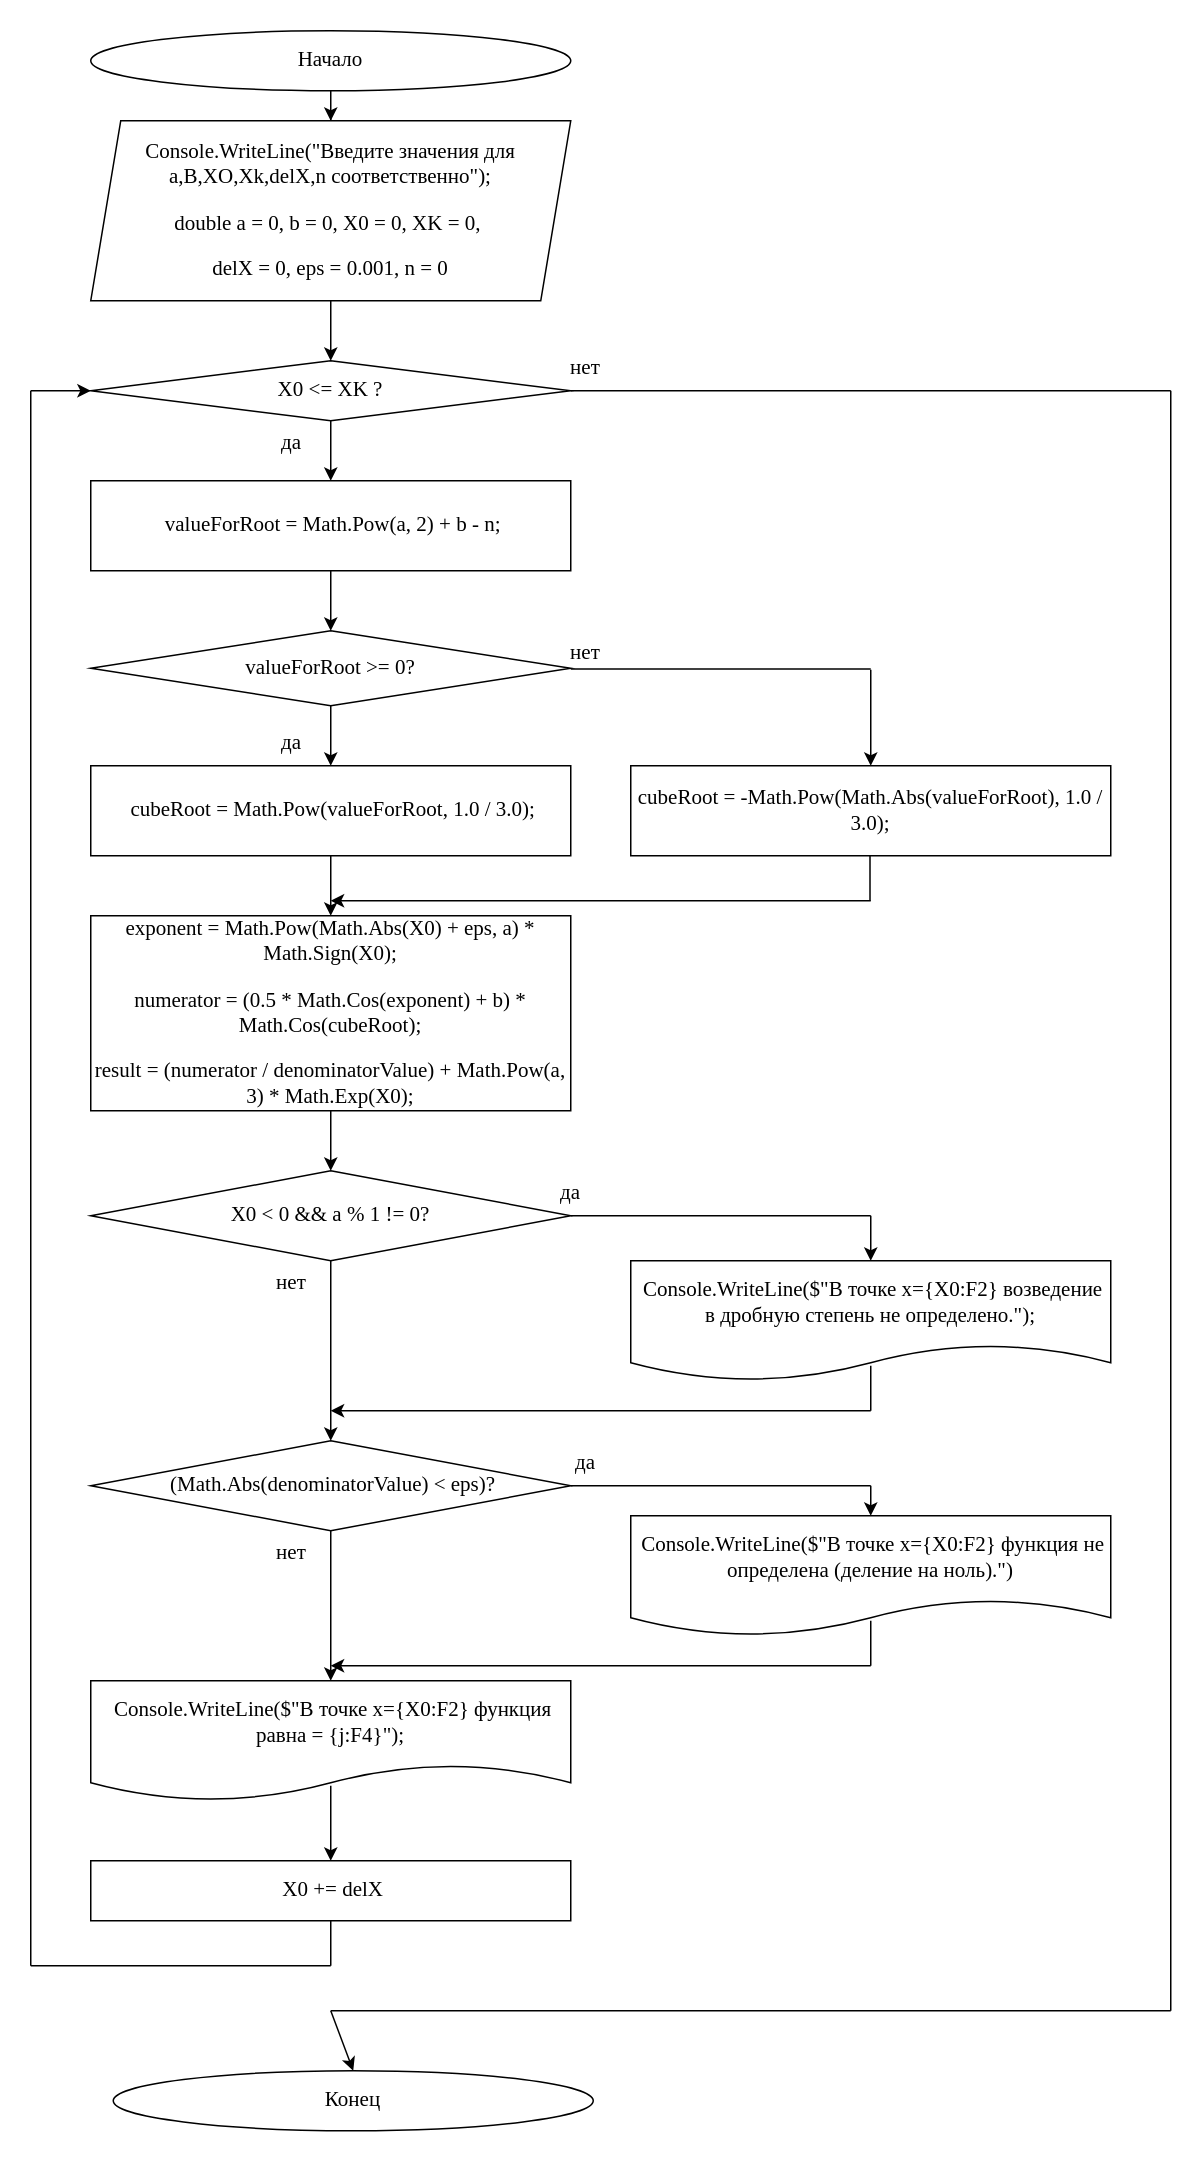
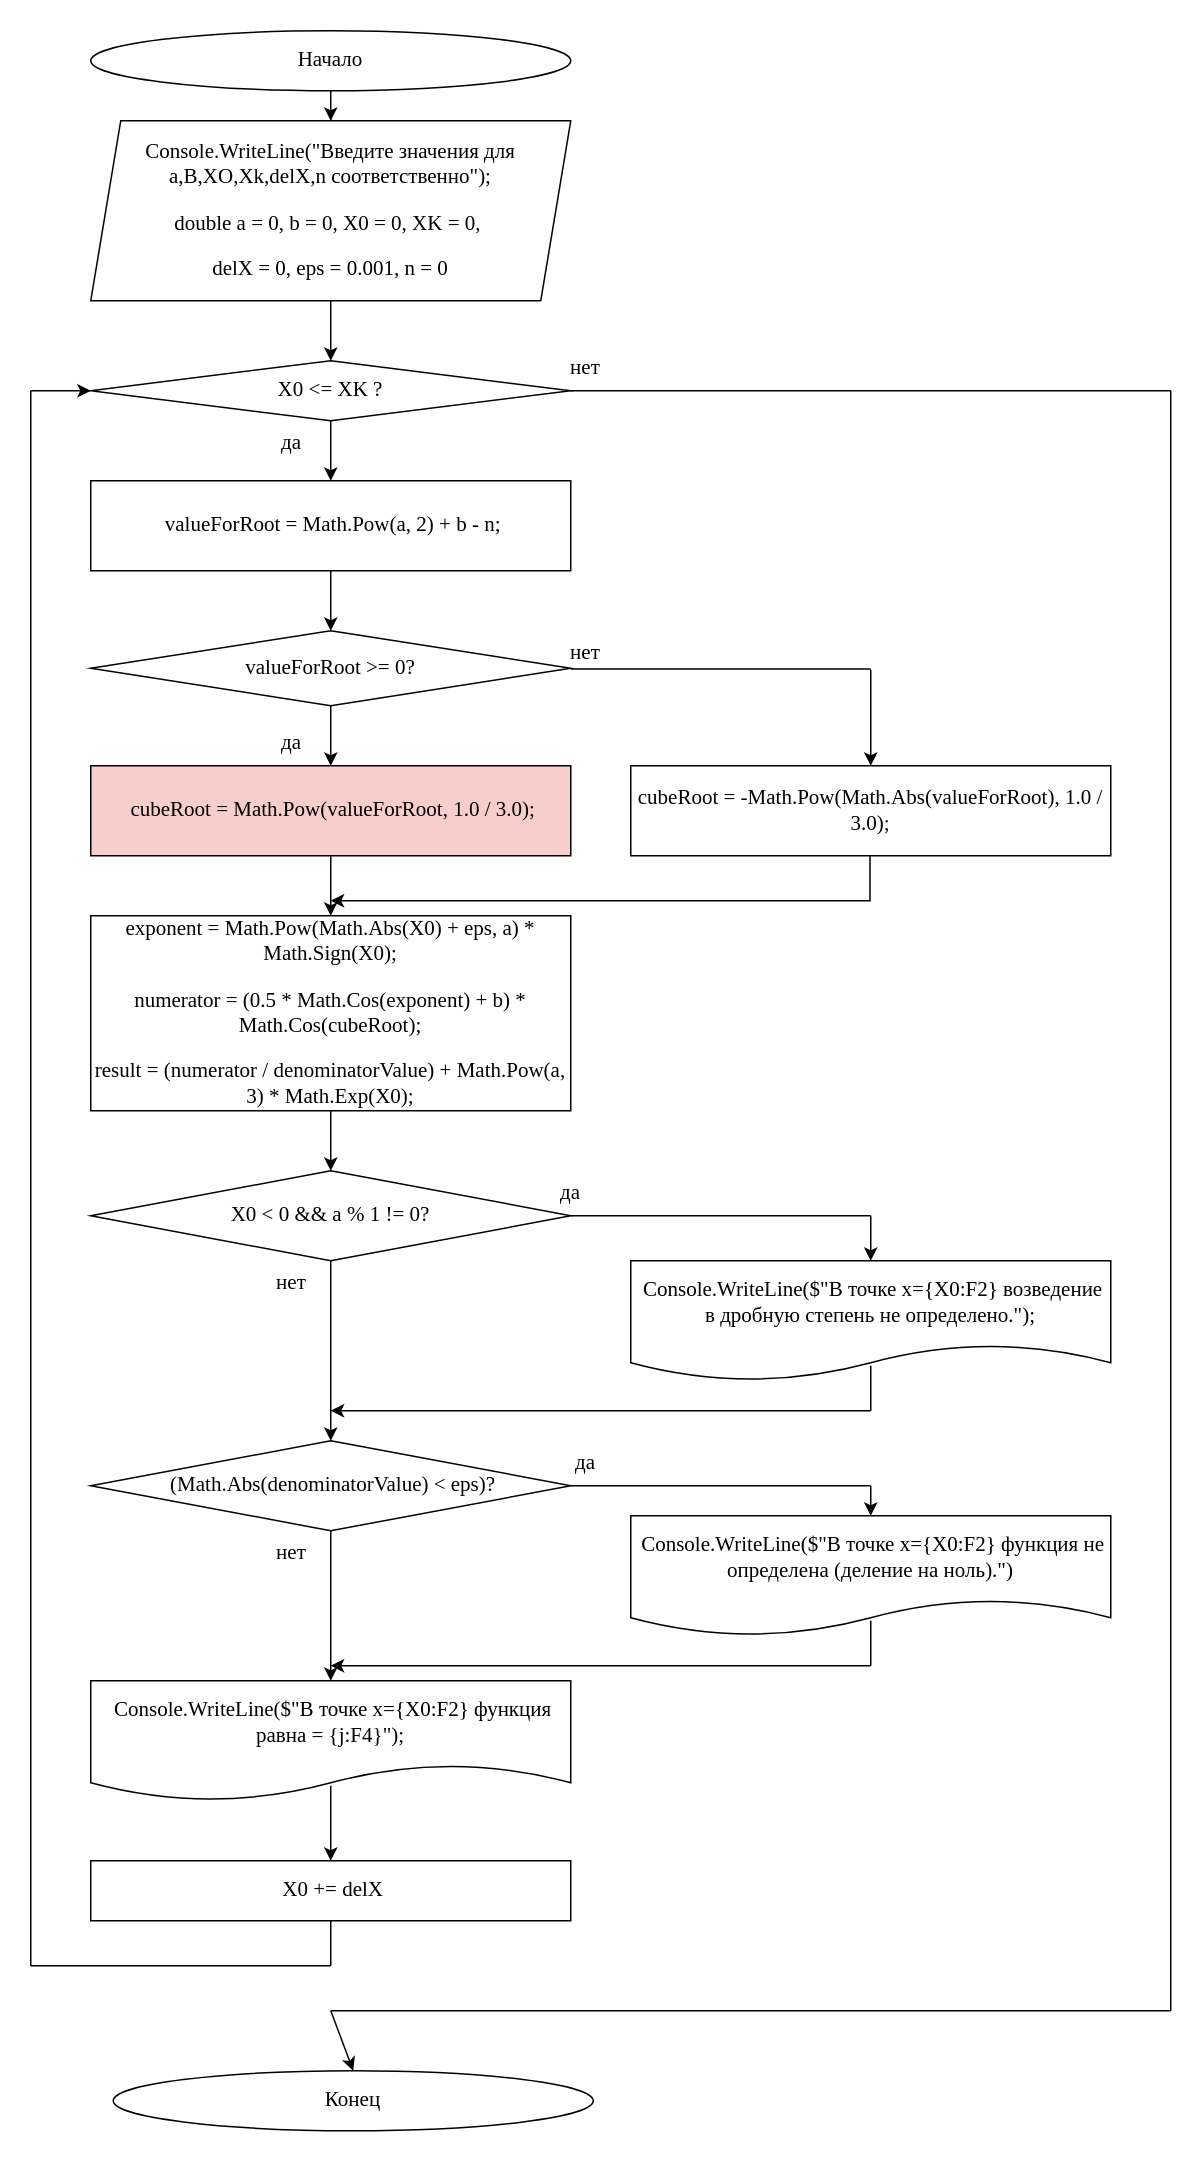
- <mxCell id="16" value="&amp;nbsp;cubeRoot = Math.Pow(valueForRoot, 1.0 / 3.0);" style="rounded=0;whiteSpace=wrap;html=1;fontFamily=Times New Roman;fontSize=14;" parent="1" vertex="1"><mxGeometry x="60" y="510" width="320" height="60" as="geometry" /></mxCell>
+ <mxCell id="16" value="&amp;nbsp;cubeRoot = Math.Pow(valueForRoot, 1.0 / 3.0);" style="rounded=0;whiteSpace=wrap;html=1;fontFamily=Times New Roman;fontSize=14;fillColor=#f8cecc;" parent="1" vertex="1"><mxGeometry x="60" y="510" width="320" height="60" as="geometry" /></mxCell>
